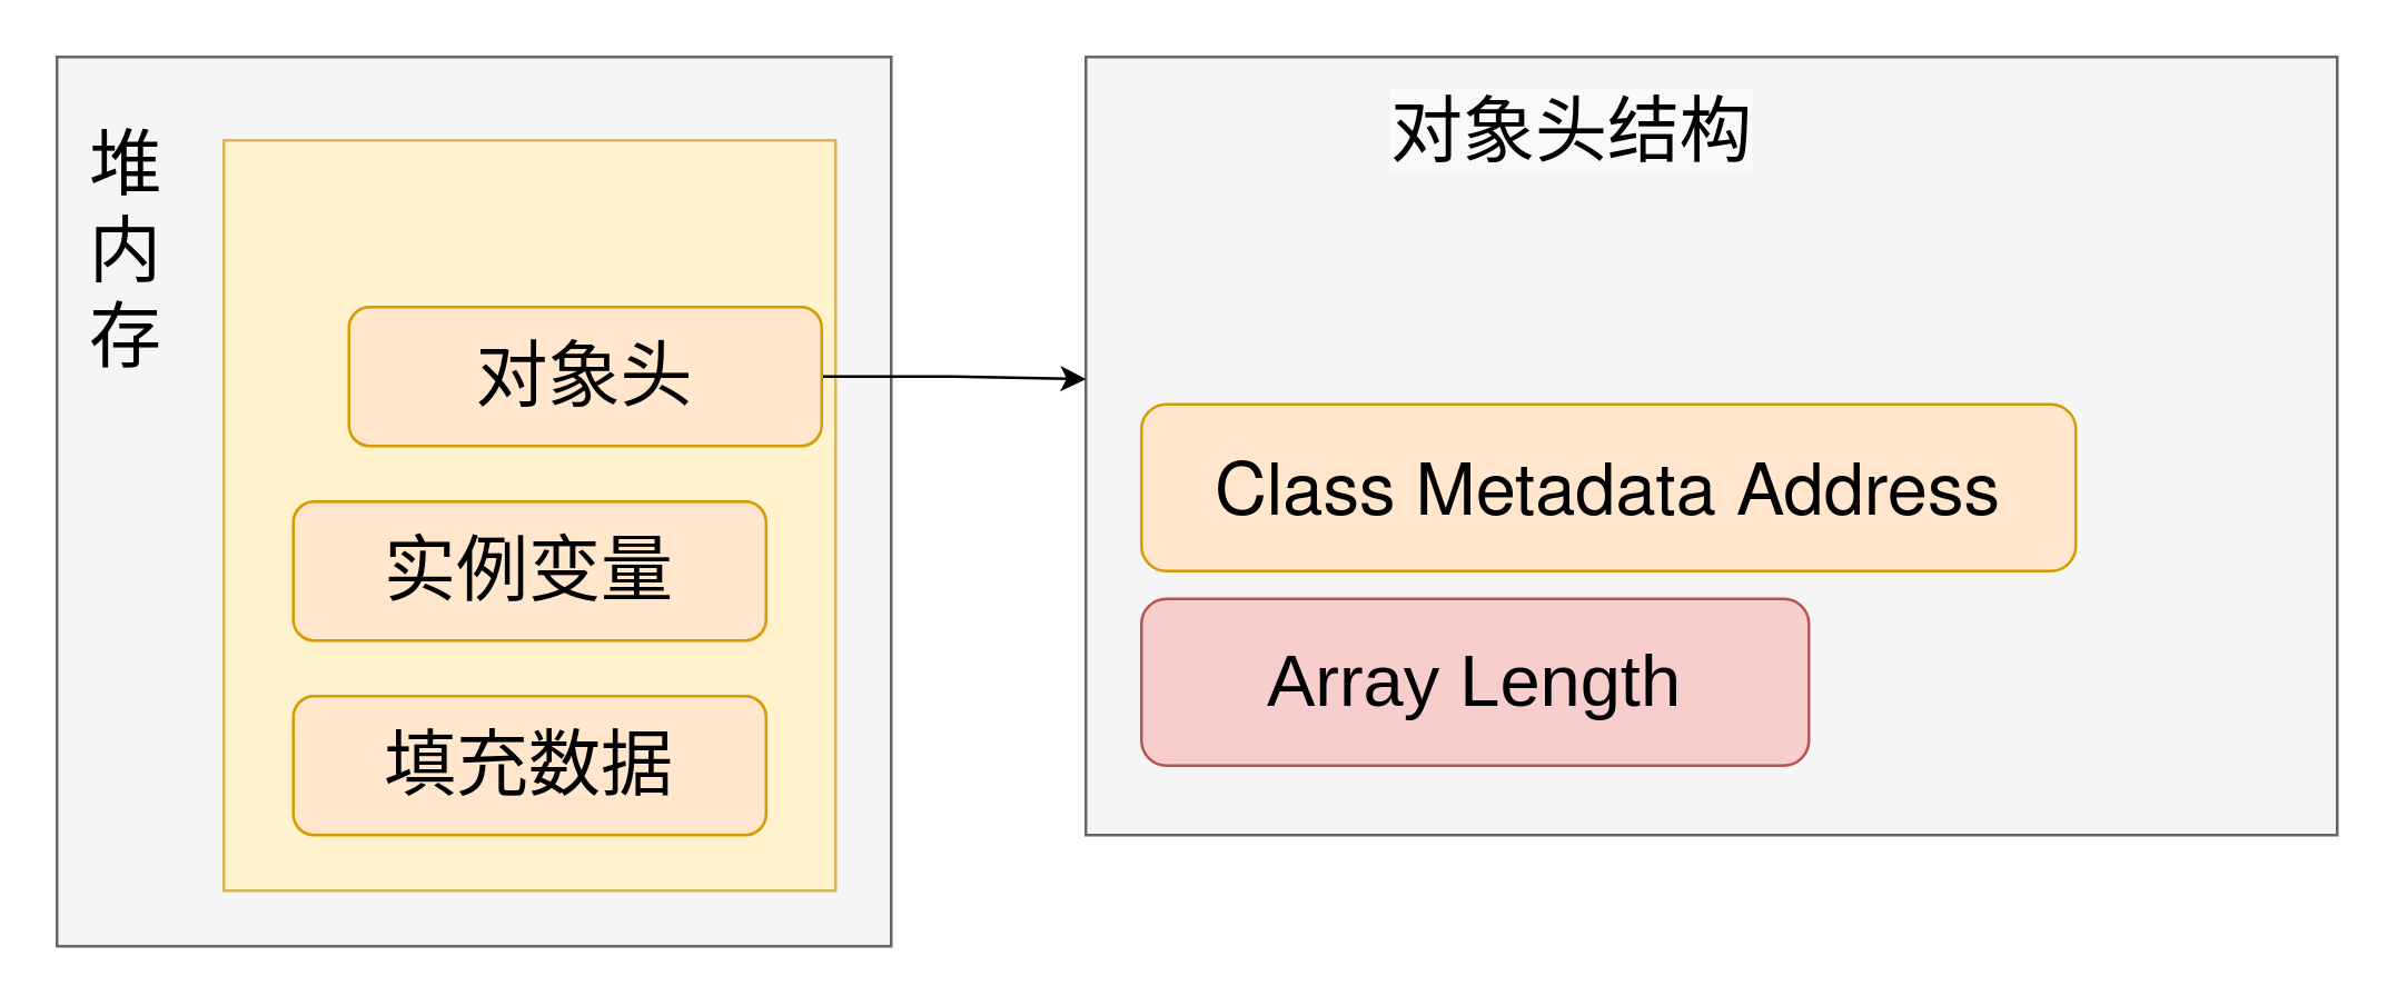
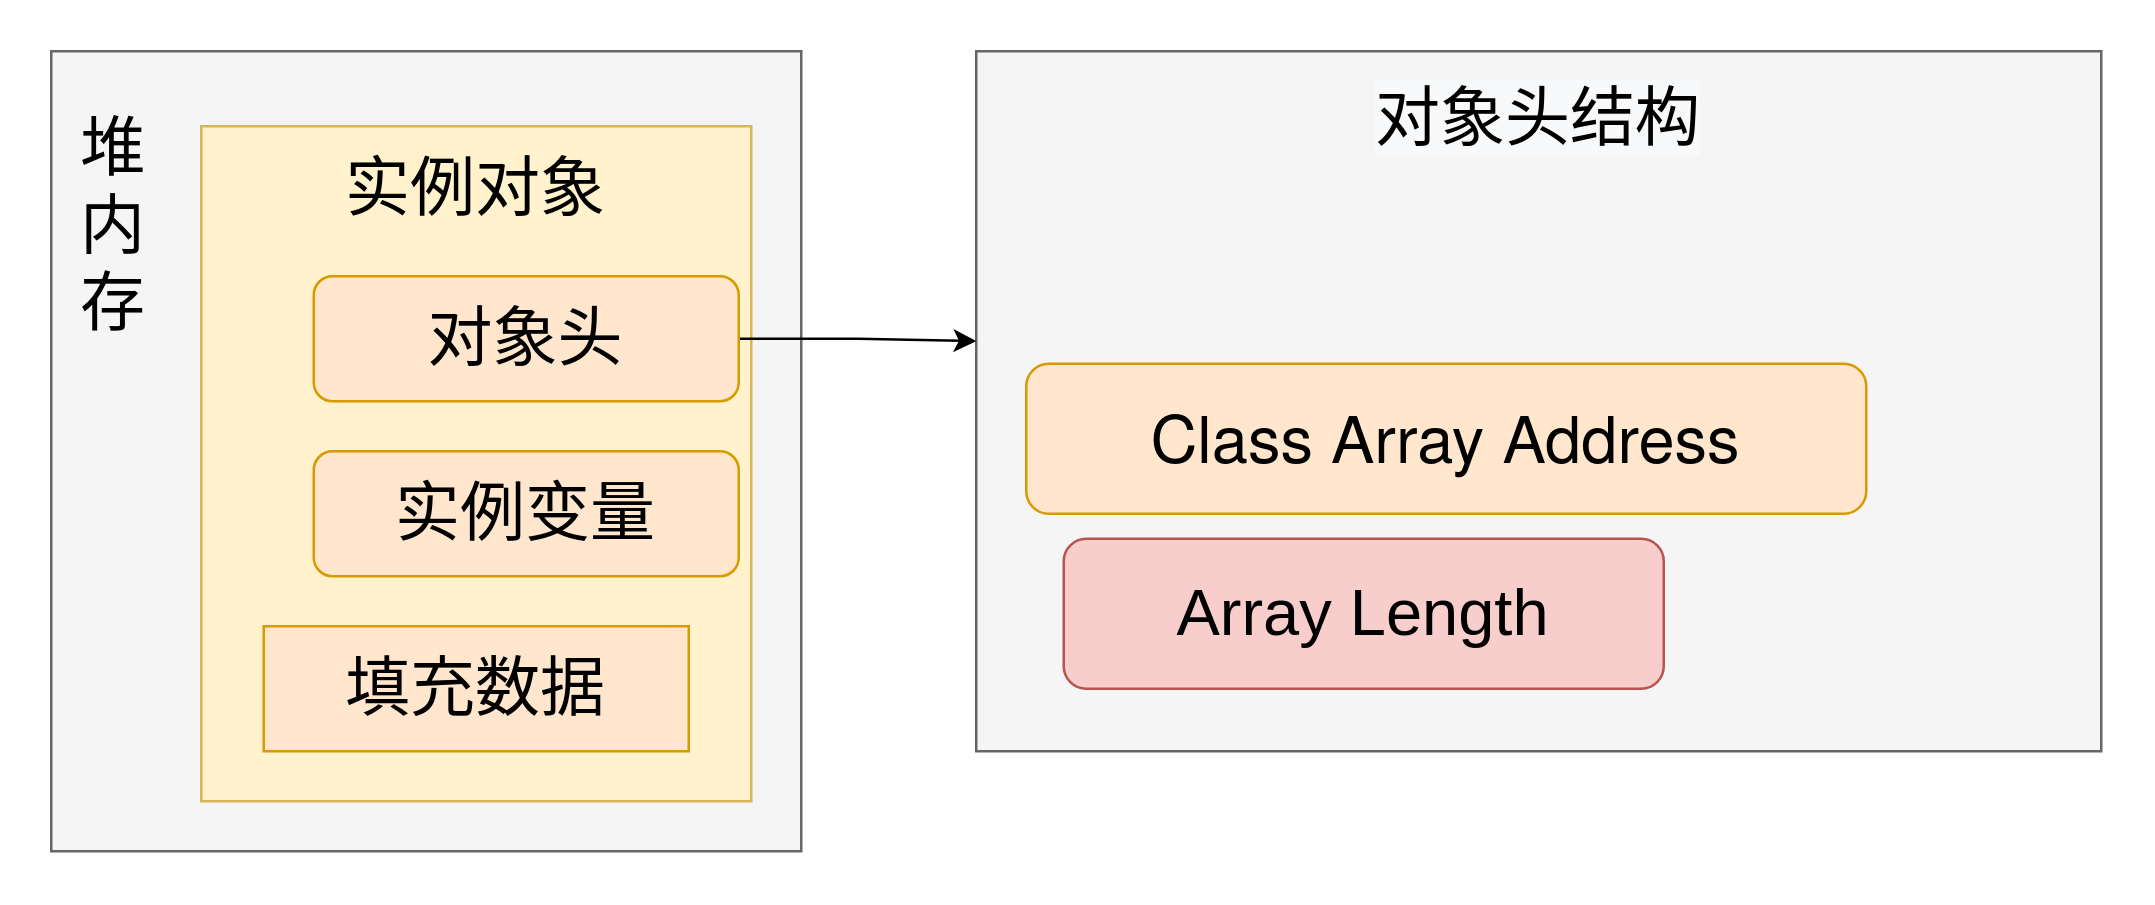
- <mxCell id="13" value="&lt;span style=&quot;color: rgb(0, 0, 0); font-family: helvetica; font-size: 26px; font-style: normal; font-weight: 400; letter-spacing: normal; text-indent: 0px; text-transform: none; word-spacing: 0px; background-color: rgb(248, 249, 250); display: inline; float: none;&quot;&gt;对象头结构&lt;/span&gt;" style="text;whiteSpace=wrap;html=1;fontSize=26;fontColor=#000000;align=center;" parent="1" vertex="1"><mxGeometry x="475" y="25" width="180" height="50" as="geometry" /></mxCell>
+ <mxCell id="13" value="&lt;span style=&quot;color: rgb(0, 0, 0); font-family: helvetica; font-size: 26px; font-style: normal; font-weight: 400; letter-spacing: normal; text-indent: 0px; text-transform: none; word-spacing: 0px; background-color: rgb(248, 249, 250); display: inline; float: none;&quot;&gt;对象头结构&lt;/span&gt;" style="text;whiteSpace=wrap;html=1;fontSize=26;fontColor=#000000;align=center;" parent="1" vertex="1"><mxGeometry x="525" y="25" width="180" height="50" as="geometry" /></mxCell>
+ <mxCell id="9" value="实例对象" style="text;html=1;strokeColor=none;fillColor=none;align=center;verticalAlign=middle;whiteSpace=wrap;rounded=0;fontSize=26;" parent="1" vertex="1"><mxGeometry x="125" y="60" width="130" height="30" as="geometry" /></mxCell>
- <mxCell id="11" value="&lt;span style=&quot;font-family: &amp;quot;helvetica neue&amp;quot;, helvetica, arial, sans-serif; font-size: 26px; text-align: left;&quot;&gt;Class Metadata Address&lt;/span&gt;" style="rounded=1;whiteSpace=wrap;html=1;fontSize=26;labelBackgroundColor=none;fillColor=#ffe6cc;strokeColor=#d79b00;" parent="1" vertex="1"><mxGeometry x="410" y="145" width="336" height="60" as="geometry" /></mxCell>
+ <mxCell id="11" value="&lt;span style=&quot;font-family: &amp;quot;helvetica neue&amp;quot;, helvetica, arial, sans-serif; font-size: 26px; text-align: left;&quot;&gt;Class Array Address&lt;/span&gt;" style="rounded=1;whiteSpace=wrap;html=1;fontSize=26;labelBackgroundColor=none;fillColor=#ffe6cc;strokeColor=#d79b00;" parent="1" vertex="1"><mxGeometry x="410" y="145" width="336" height="60" as="geometry" /></mxCell>
- <mxCell id="7" value="&lt;font style=&quot;font-size: 26px&quot;&gt;实例变量&lt;/font&gt;" style="rounded=1;whiteSpace=wrap;html=1;fontSize=26;fillColor=#ffe6cc;strokeColor=#d79b00;" parent="1" vertex="1"><mxGeometry x="105" y="180" width="170" height="50" as="geometry" /></mxCell>
+ <mxCell id="7" value="&lt;font style=&quot;font-size: 26px&quot;&gt;实例变量&lt;/font&gt;" style="rounded=1;whiteSpace=wrap;html=1;fontSize=26;fillColor=#ffe6cc;strokeColor=#d79b00;" parent="1" vertex="1"><mxGeometry x="125" y="180" width="170" height="50" as="geometry" /></mxCell>
- <mxCell id="12" value="Array Length" style="rounded=1;whiteSpace=wrap;html=1;labelBackgroundColor=none;fontSize=26;fillColor=#f8cecc;strokeColor=#b85450;" parent="1" vertex="1"><mxGeometry x="410" y="215" width="240" height="60" as="geometry" /></mxCell>
+ <mxCell id="12" value="Array Length" style="rounded=1;whiteSpace=wrap;html=1;labelBackgroundColor=none;fontSize=26;fillColor=#f8cecc;strokeColor=#b85450;" parent="1" vertex="1"><mxGeometry x="425" y="215" width="240" height="60" as="geometry" /></mxCell>
- <mxCell id="8" value="&lt;font style=&quot;font-size: 26px&quot;&gt;填充数据&lt;/font&gt;" style="rounded=1;whiteSpace=wrap;html=1;fontSize=26;fillColor=#ffe6cc;strokeColor=#d79b00;" parent="1" vertex="1"><mxGeometry x="105" y="250" width="170" height="50" as="geometry" /></mxCell>
+ <mxCell id="8" value="&lt;font style=&quot;font-size: 26px&quot;&gt;填充数据&lt;/font&gt;" style="whiteSpace=wrap;html=1;fontSize=26;fillColor=#ffe6cc;strokeColor=#d79b00;rounded=0;" parent="1" vertex="1"><mxGeometry x="105" y="250" width="170" height="50" as="geometry" /></mxCell>
